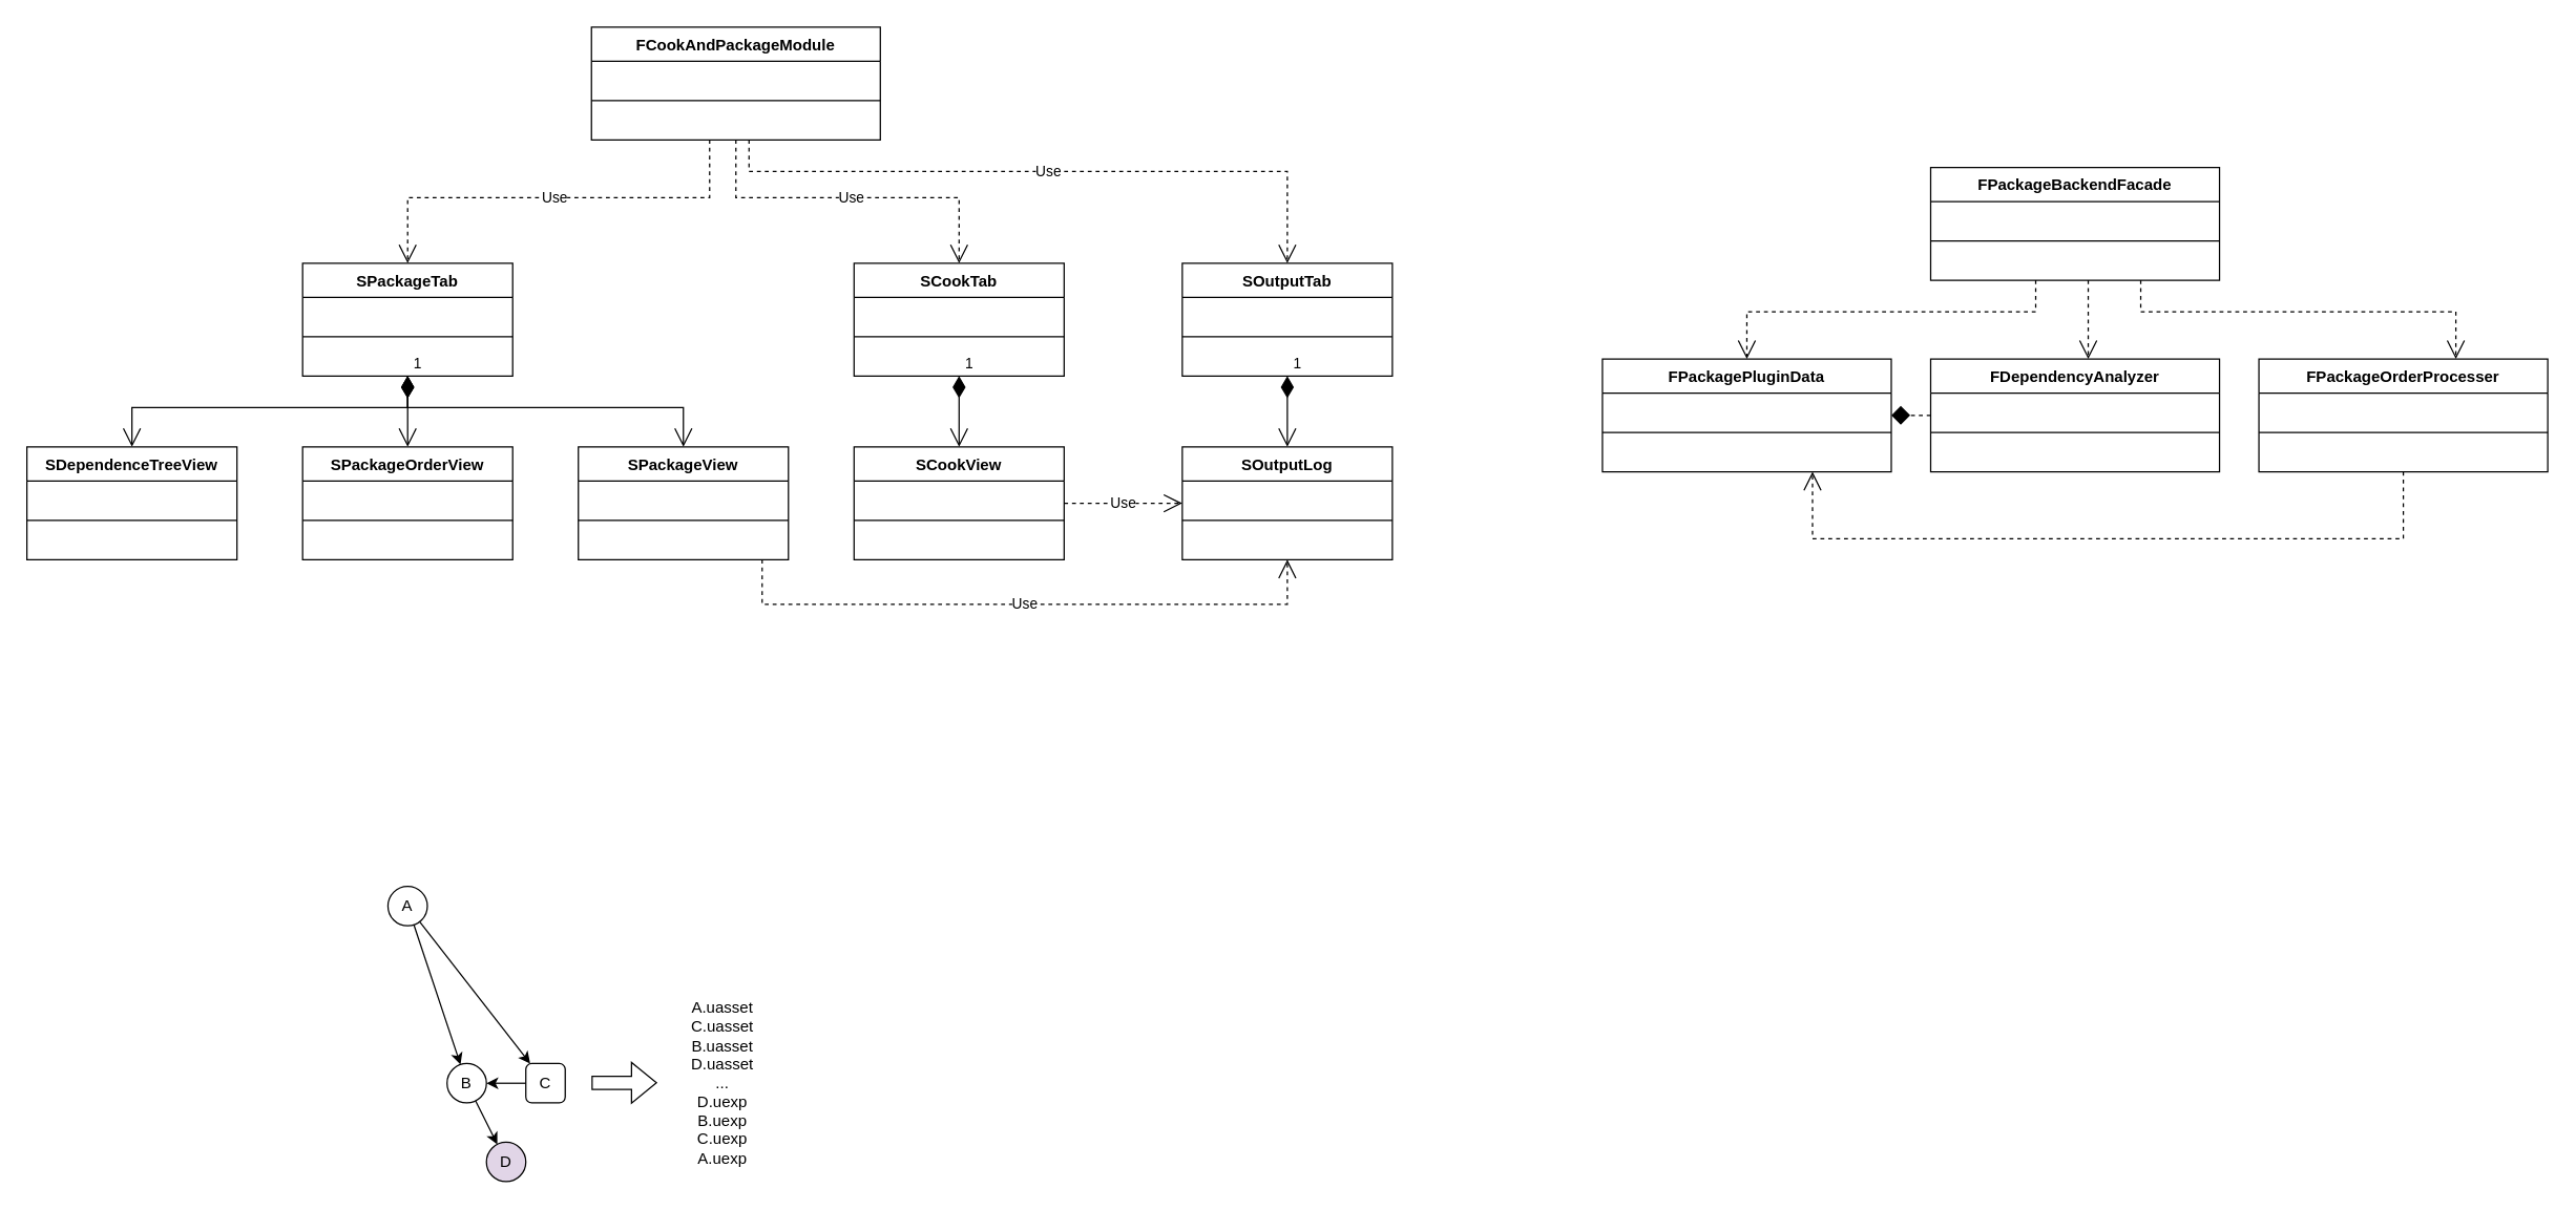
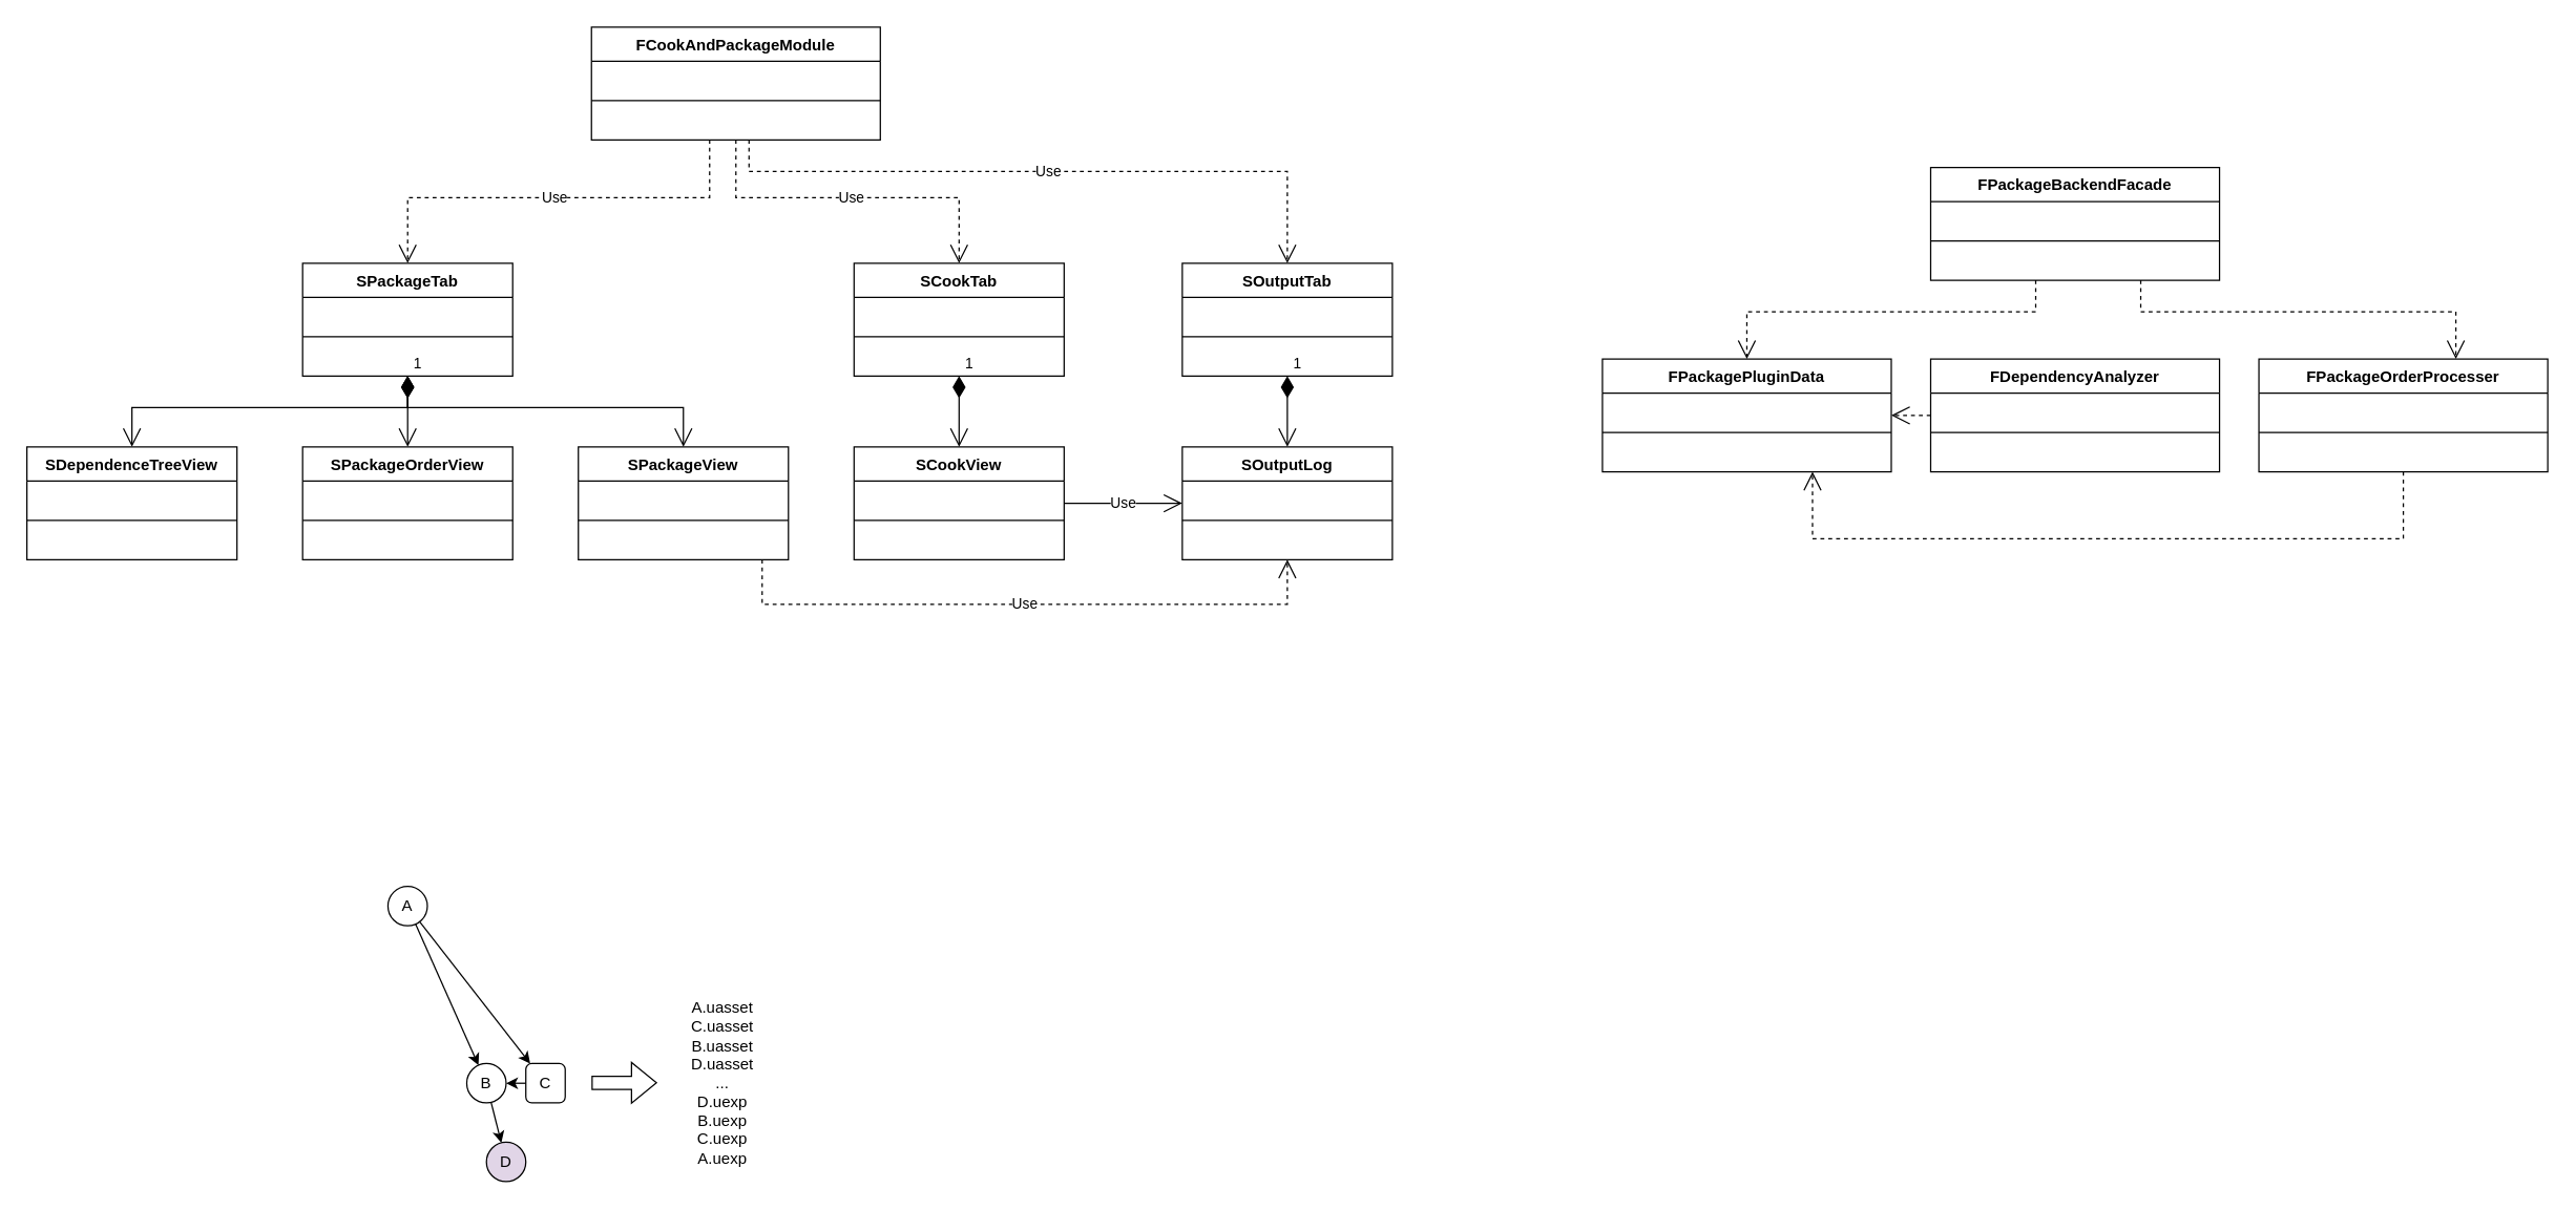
- <mxCell id="76" value="" style="endArrow=open;endSize=12;dashed=1;html=1;rounded=0;edgeStyle=orthogonalEdgeStyle;" edge="1" parent="1" source="58" target="66"><mxGeometry width="160" relative="1" as="geometry"><mxPoint x="1600" y="163" as="sourcePoint" /><mxPoint x="1880" y="283" as="targetPoint" /><Array as="points"><mxPoint x="1590" y="237" /><mxPoint x="1590" y="237" /></Array></mxGeometry></mxCell>
- <mxCell id="77" value="" style="endArrow=diamond;endSize=12;dashed=1;html=1;rounded=0;edgeStyle=orthogonalEdgeStyle;" edge="1" parent="1" source="66" target="62"><mxGeometry width="160" relative="1" as="geometry"><mxPoint x="1600" y="223" as="sourcePoint" /><mxPoint x="1600" y="283" as="targetPoint" /><Array as="points" /></mxGeometry></mxCell>
+ <mxCell id="77" value="" style="endArrow=open;endSize=12;dashed=1;html=1;rounded=0;edgeStyle=orthogonalEdgeStyle;" edge="1" parent="1" source="66" target="62"><mxGeometry width="160" relative="1" as="geometry"><mxPoint x="1600" y="223" as="sourcePoint" /><mxPoint x="1600" y="283" as="targetPoint" /><Array as="points" /></mxGeometry></mxCell>
- <mxCell id="39" value="Use" style="endArrow=open;endSize=12;dashed=1;html=1;rounded=0;edgeStyle=orthogonalEdgeStyle;" edge="1" parent="1" source="33" target="43"><mxGeometry width="160" relative="1" as="geometry"><mxPoint x="610" y="369" as="sourcePoint" /><mxPoint x="920" y="277" as="targetPoint" /><Array as="points"><mxPoint x="950" y="383" /><mxPoint x="950" y="423" /></Array></mxGeometry></mxCell>
+ <mxCell id="39" value="Use" style="endArrow=open;endSize=12;dashed=0;html=1;rounded=0;edgeStyle=orthogonalEdgeStyle;" edge="1" parent="1" source="33" target="43"><mxGeometry width="160" relative="1" as="geometry"><mxPoint x="610" y="369" as="sourcePoint" /><mxPoint x="920" y="277" as="targetPoint" /><Array as="points"><mxPoint x="950" y="383" /><mxPoint x="950" y="423" /></Array></mxGeometry></mxCell>
- <mxCell id="49" value="B" style="ellipse;whiteSpace=wrap;html=1;aspect=fixed;" vertex="1" parent="1"><mxGeometry x="340" y="810" width="30" height="30" as="geometry" /></mxCell>
+ <mxCell id="49" value="B" style="ellipse;whiteSpace=wrap;html=1;aspect=fixed;" vertex="1" parent="1"><mxGeometry x="355" y="810" width="30" height="30" as="geometry" /></mxCell>
